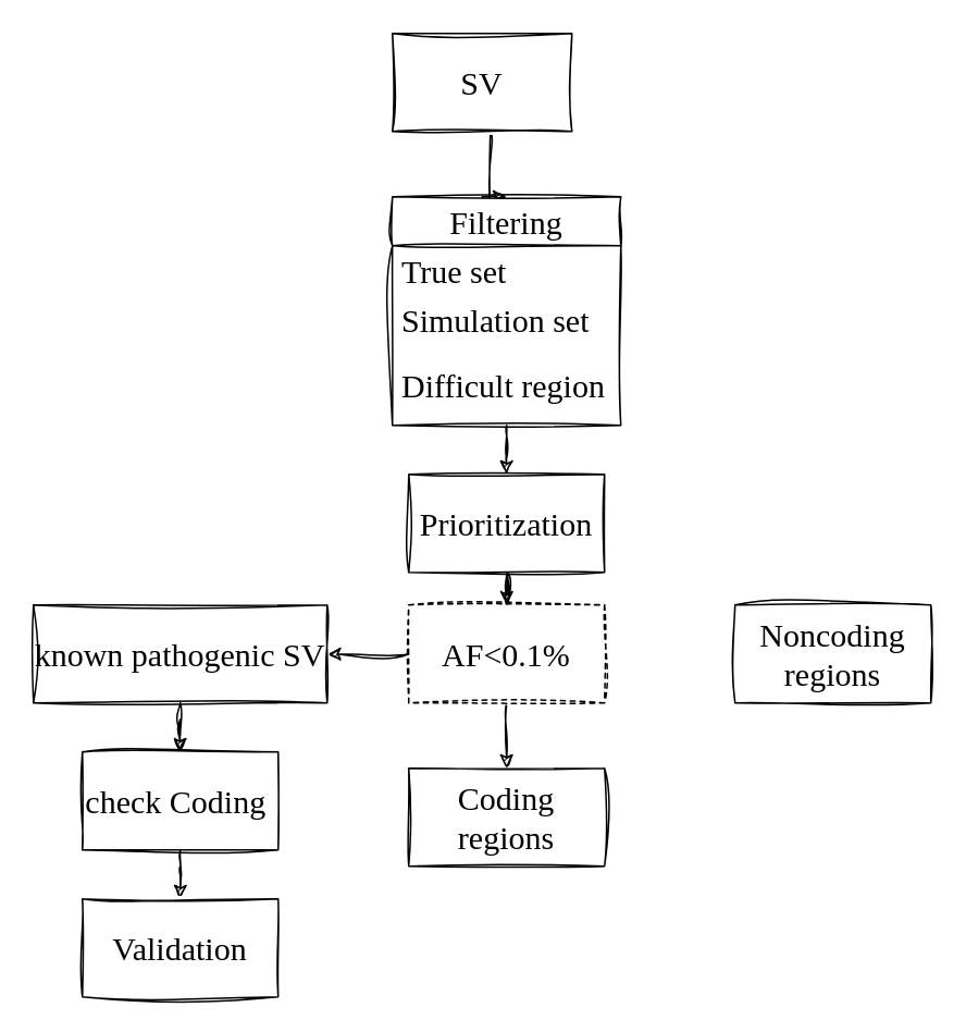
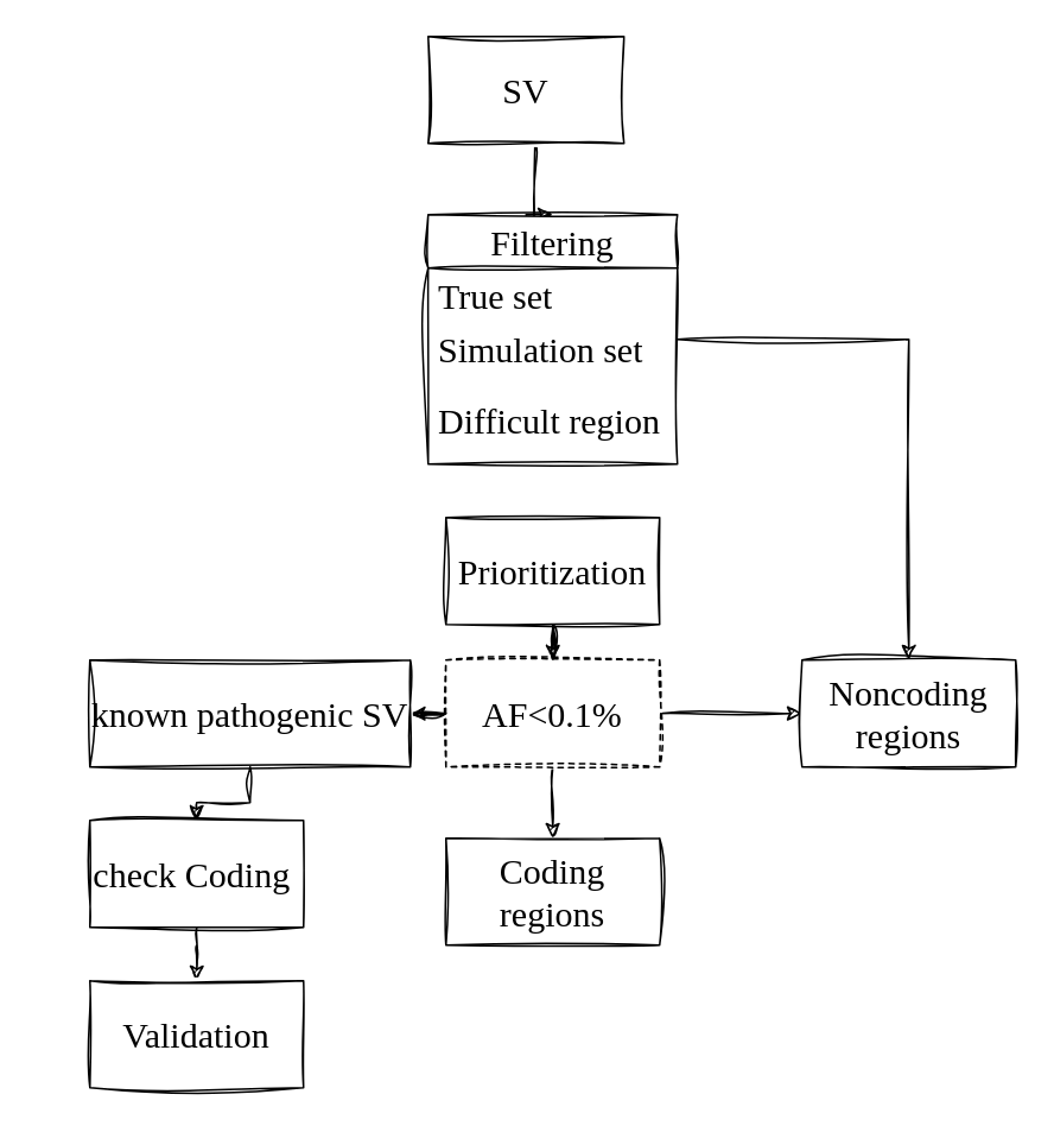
- <mxCell id="4" value="" style="edgeStyle=orthogonalEdgeStyle;rounded=0;sketch=1;hachureGap=4;jiggle=2;curveFitting=1;orthogonalLoop=1;jettySize=auto;html=1;fontFamily=Architects Daughter;fontSource=https%3A%2F%2Ffonts.googleapis.com%2Fcss%3Ffamily%3DArchitects%2BDaughter;fontSize=16;" parent="1" source="5" target="10" edge="1"><mxGeometry relative="1" as="geometry" /></mxCell>
+ <mxCell id="4" value="" style="edgeStyle=orthogonalEdgeStyle;rounded=0;sketch=1;hachureGap=4;jiggle=2;curveFitting=1;orthogonalLoop=1;jettySize=auto;html=1;fontFamily=Architects Daughter;fontSource=https%3A%2F%2Ffonts.googleapis.com%2Fcss%3Ffamily%3DArchitects%2BDaughter;fontSize=16;" parent="1" source="5" target="18" edge="1"><mxGeometry relative="1" as="geometry" /></mxCell>
- <mxCell id="16" value="known pathogenic SV" style="whiteSpace=wrap;html=1;fontSize=20;fontFamily=Architects Daughter;fontStyle=0;startSize=30;sketch=1;hachureGap=4;jiggle=2;curveFitting=1;fontSource=https%3A%2F%2Ffonts.googleapis.com%2Fcss%3Ffamily%3DArchitects%2BDaughter;" vertex="1" parent="1"><mxGeometry x="20" y="370" width="180" height="60" as="geometry" /></mxCell>
+ <mxCell id="16" value="known pathogenic SV" style="whiteSpace=wrap;html=1;fontSize=20;fontFamily=Architects Daughter;fontStyle=0;startSize=30;sketch=1;hachureGap=4;jiggle=2;curveFitting=1;fontSource=https%3A%2F%2Ffonts.googleapis.com%2Fcss%3Ffamily%3DArchitects%2BDaughter;" vertex="1" parent="1"><mxGeometry x="50" y="370" width="180" height="60" as="geometry" /></mxCell>
+ <mxCell id="13" value="" style="edgeStyle=orthogonalEdgeStyle;rounded=0;sketch=1;hachureGap=4;jiggle=2;curveFitting=1;orthogonalLoop=1;jettySize=auto;html=1;fontFamily=Architects Daughter;fontSource=https%3A%2F%2Ffonts.googleapis.com%2Fcss%3Ffamily%3DArchitects%2BDaughter;fontSize=16;" edge="1" parent="1" source="14" target="18"><mxGeometry relative="1" as="geometry" /></mxCell>
